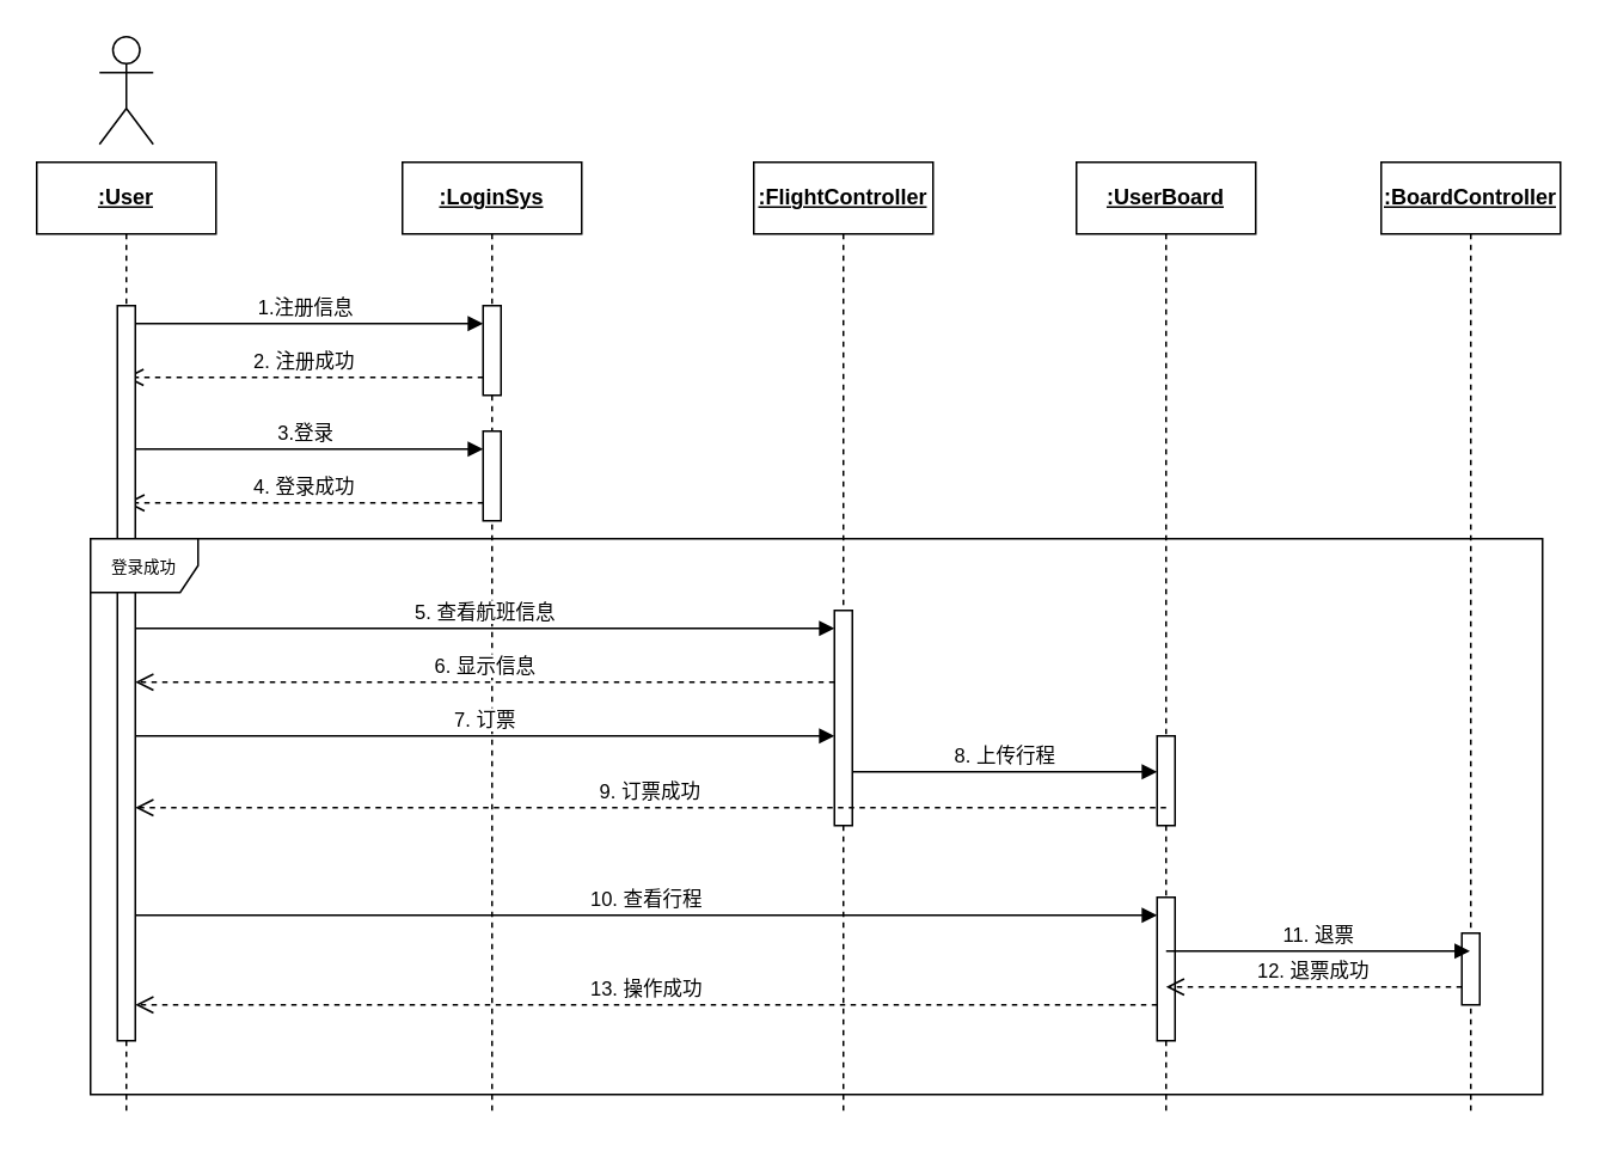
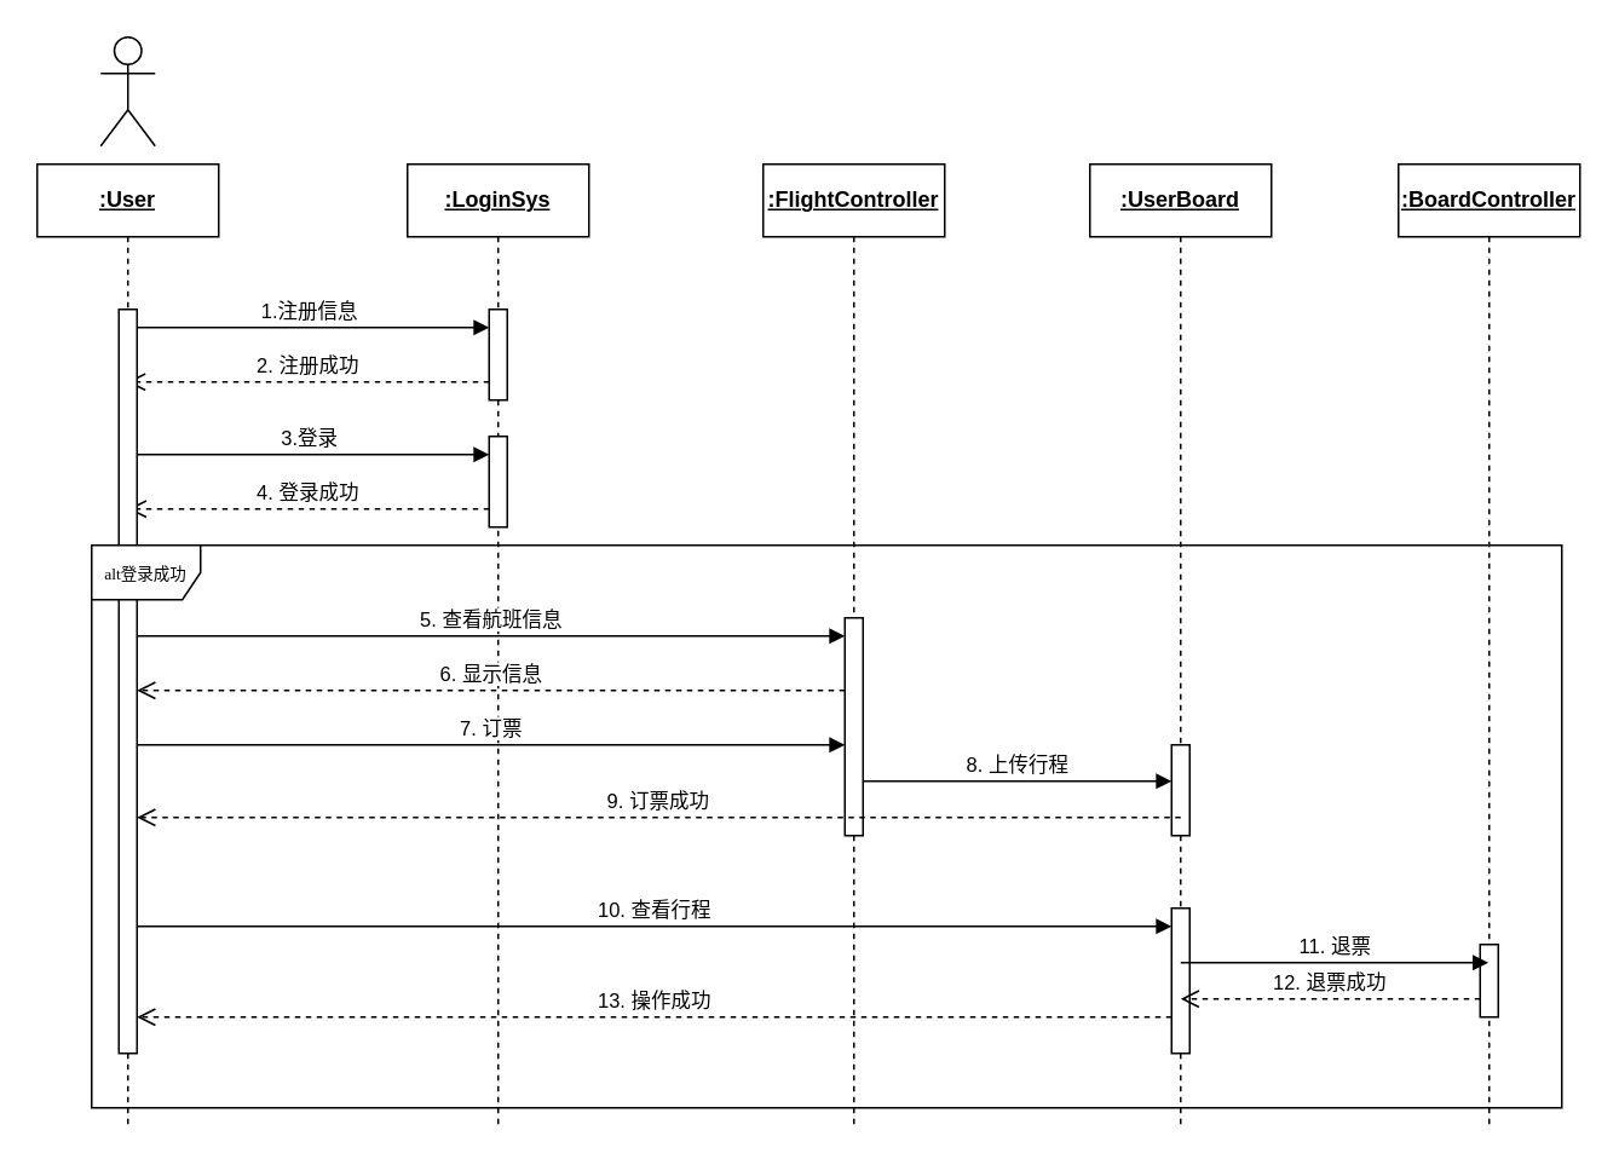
- <mxCell id="14" value="&lt;pre&gt;&lt;font face=&quot;Verdana&quot; style=&quot;font-size: 9px;&quot;&gt;登录成功&lt;/font&gt;&lt;/pre&gt;" style="shape=umlFrame;whiteSpace=wrap;html=1;pointerEvents=0;width=60;height=30;" vertex="1" parent="1"><mxGeometry x="50" y="300" width="810" height="310" as="geometry" /></mxCell>
+ <mxCell id="14" value="&lt;pre&gt;&lt;font face=&quot;Verdana&quot; style=&quot;font-size: 9px;&quot;&gt;alt登录成功&lt;/font&gt;&lt;/pre&gt;" style="shape=umlFrame;whiteSpace=wrap;html=1;pointerEvents=0;width=60;height=30;" vertex="1" parent="1"><mxGeometry x="50" y="300" width="810" height="310" as="geometry" /></mxCell>
